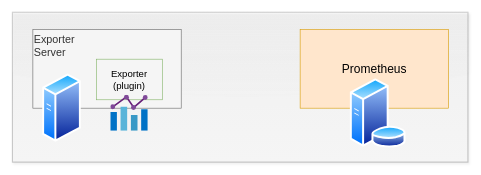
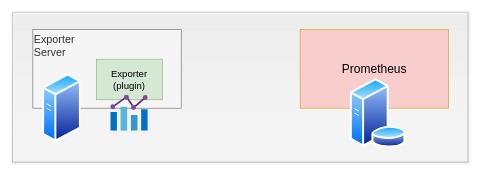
- <mxCell id="4" value="Prometheus" style="rounded=0;whiteSpace=wrap;html=1;fillColor=#ffe6cc;strokeColor=#d79b00;fontStyle=0;fontSize=20;container=0;" vertex="1" parent="1"><mxGeometry x="500" y="48.85" width="247.5" height="131.15" as="geometry" /></mxCell>
+ <mxCell id="4" value="Prometheus" style="rounded=0;whiteSpace=wrap;html=1;fillColor=#f8cecc;strokeColor=#d79b00;fontStyle=0;fontSize=20;container=0;" vertex="1" parent="1"><mxGeometry x="500" y="48.85" width="247.5" height="131.15" as="geometry" /></mxCell>
- <mxCell id="7" value="Exporter&lt;br&gt;(plugin)" style="rounded=0;whiteSpace=wrap;html=1;fillColor=#f5f5f5;strokeColor=#82b366;fontStyle=0;fontSize=16;container=0;" vertex="1" parent="1"><mxGeometry x="160" y="98.25" width="110" height="67.75" as="geometry" /></mxCell>
+ <mxCell id="7" value="Exporter&lt;br&gt;(plugin)" style="rounded=0;whiteSpace=wrap;html=1;fillColor=#d5e8d4;strokeColor=#82b366;fontStyle=0;fontSize=16;container=0;" vertex="1" parent="1"><mxGeometry x="160" y="98.25" width="110" height="67.75" as="geometry" /></mxCell>
